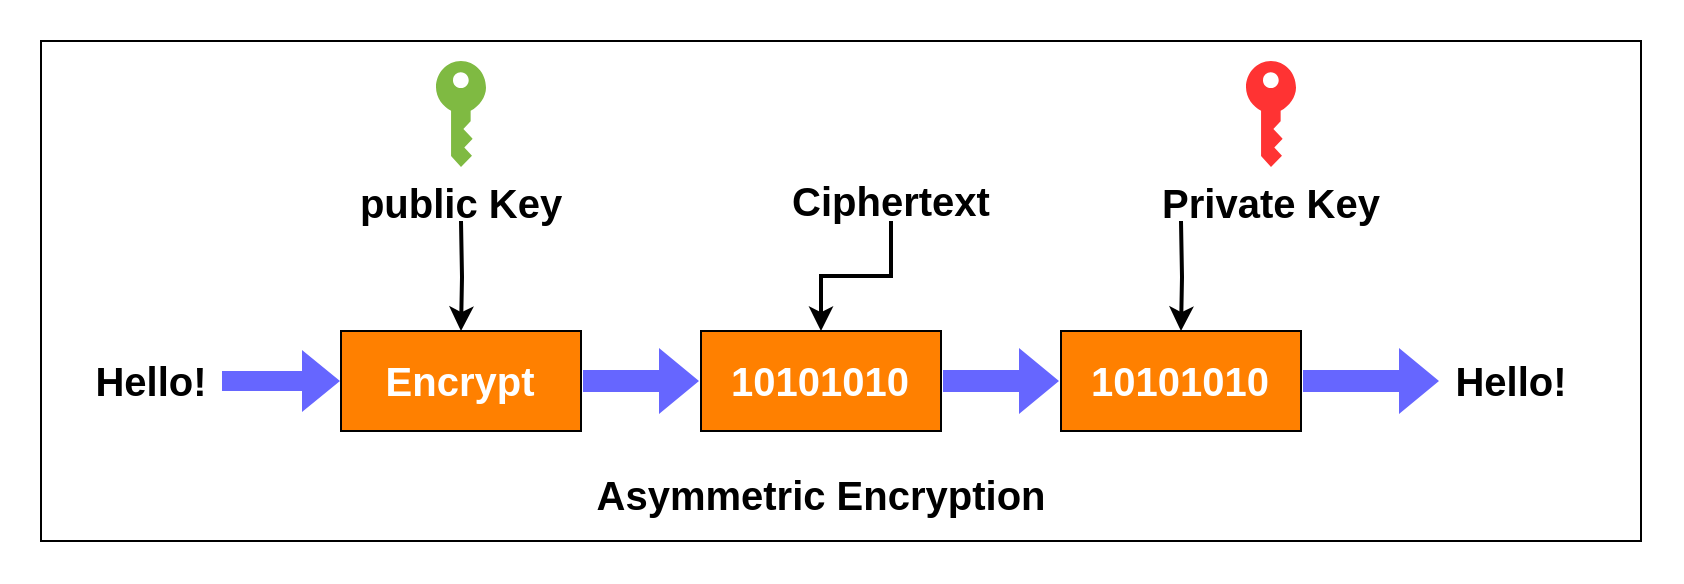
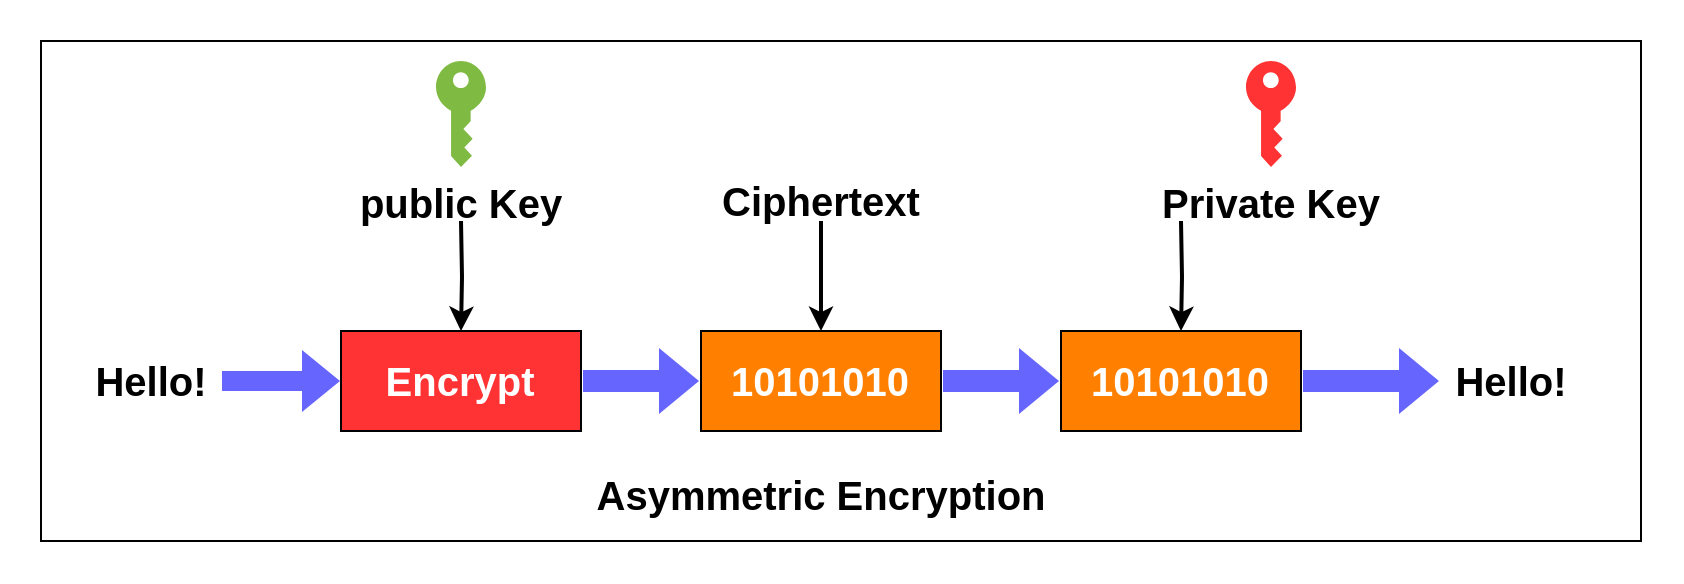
- <mxCell id="13" value="&lt;span style=&quot;font-size: 20px&quot;&gt;&lt;b&gt;Ciphertext&lt;/b&gt;&lt;/span&gt;" style="text;html=1;resizable=0;autosize=1;align=center;verticalAlign=middle;points=[];fillColor=none;strokeColor=none;rounded=0;" vertex="1" parent="1"><mxGeometry x="390" y="90" width="110" height="20" as="geometry" /></mxCell>
+ <mxCell id="13" value="&lt;span style=&quot;font-size: 20px&quot;&gt;&lt;b&gt;Ciphertext&lt;/b&gt;&lt;/span&gt;" style="text;html=1;resizable=0;autosize=1;align=center;verticalAlign=middle;points=[];fillColor=none;strokeColor=none;rounded=0;" vertex="1" parent="1"><mxGeometry x="355" y="90" width="110" height="20" as="geometry" /></mxCell>
- <mxCell id="9" value="&lt;font color=&quot;#ffffff&quot; size=&quot;1&quot;&gt;&lt;b style=&quot;font-size: 20px&quot;&gt;Encrypt&lt;/b&gt;&lt;/font&gt;" style="rounded=0;whiteSpace=wrap;html=1;fillColor=#FF8000;" vertex="1" parent="1"><mxGeometry x="170" y="165" width="120" height="50" as="geometry" /></mxCell>
+ <mxCell id="9" value="&lt;font color=&quot;#ffffff&quot; size=&quot;1&quot;&gt;&lt;b style=&quot;font-size: 20px&quot;&gt;Encrypt&lt;/b&gt;&lt;/font&gt;" style="rounded=0;whiteSpace=wrap;html=1;fillColor=#ff3333;" vertex="1" parent="1"><mxGeometry x="170" y="165" width="120" height="50" as="geometry" /></mxCell>
